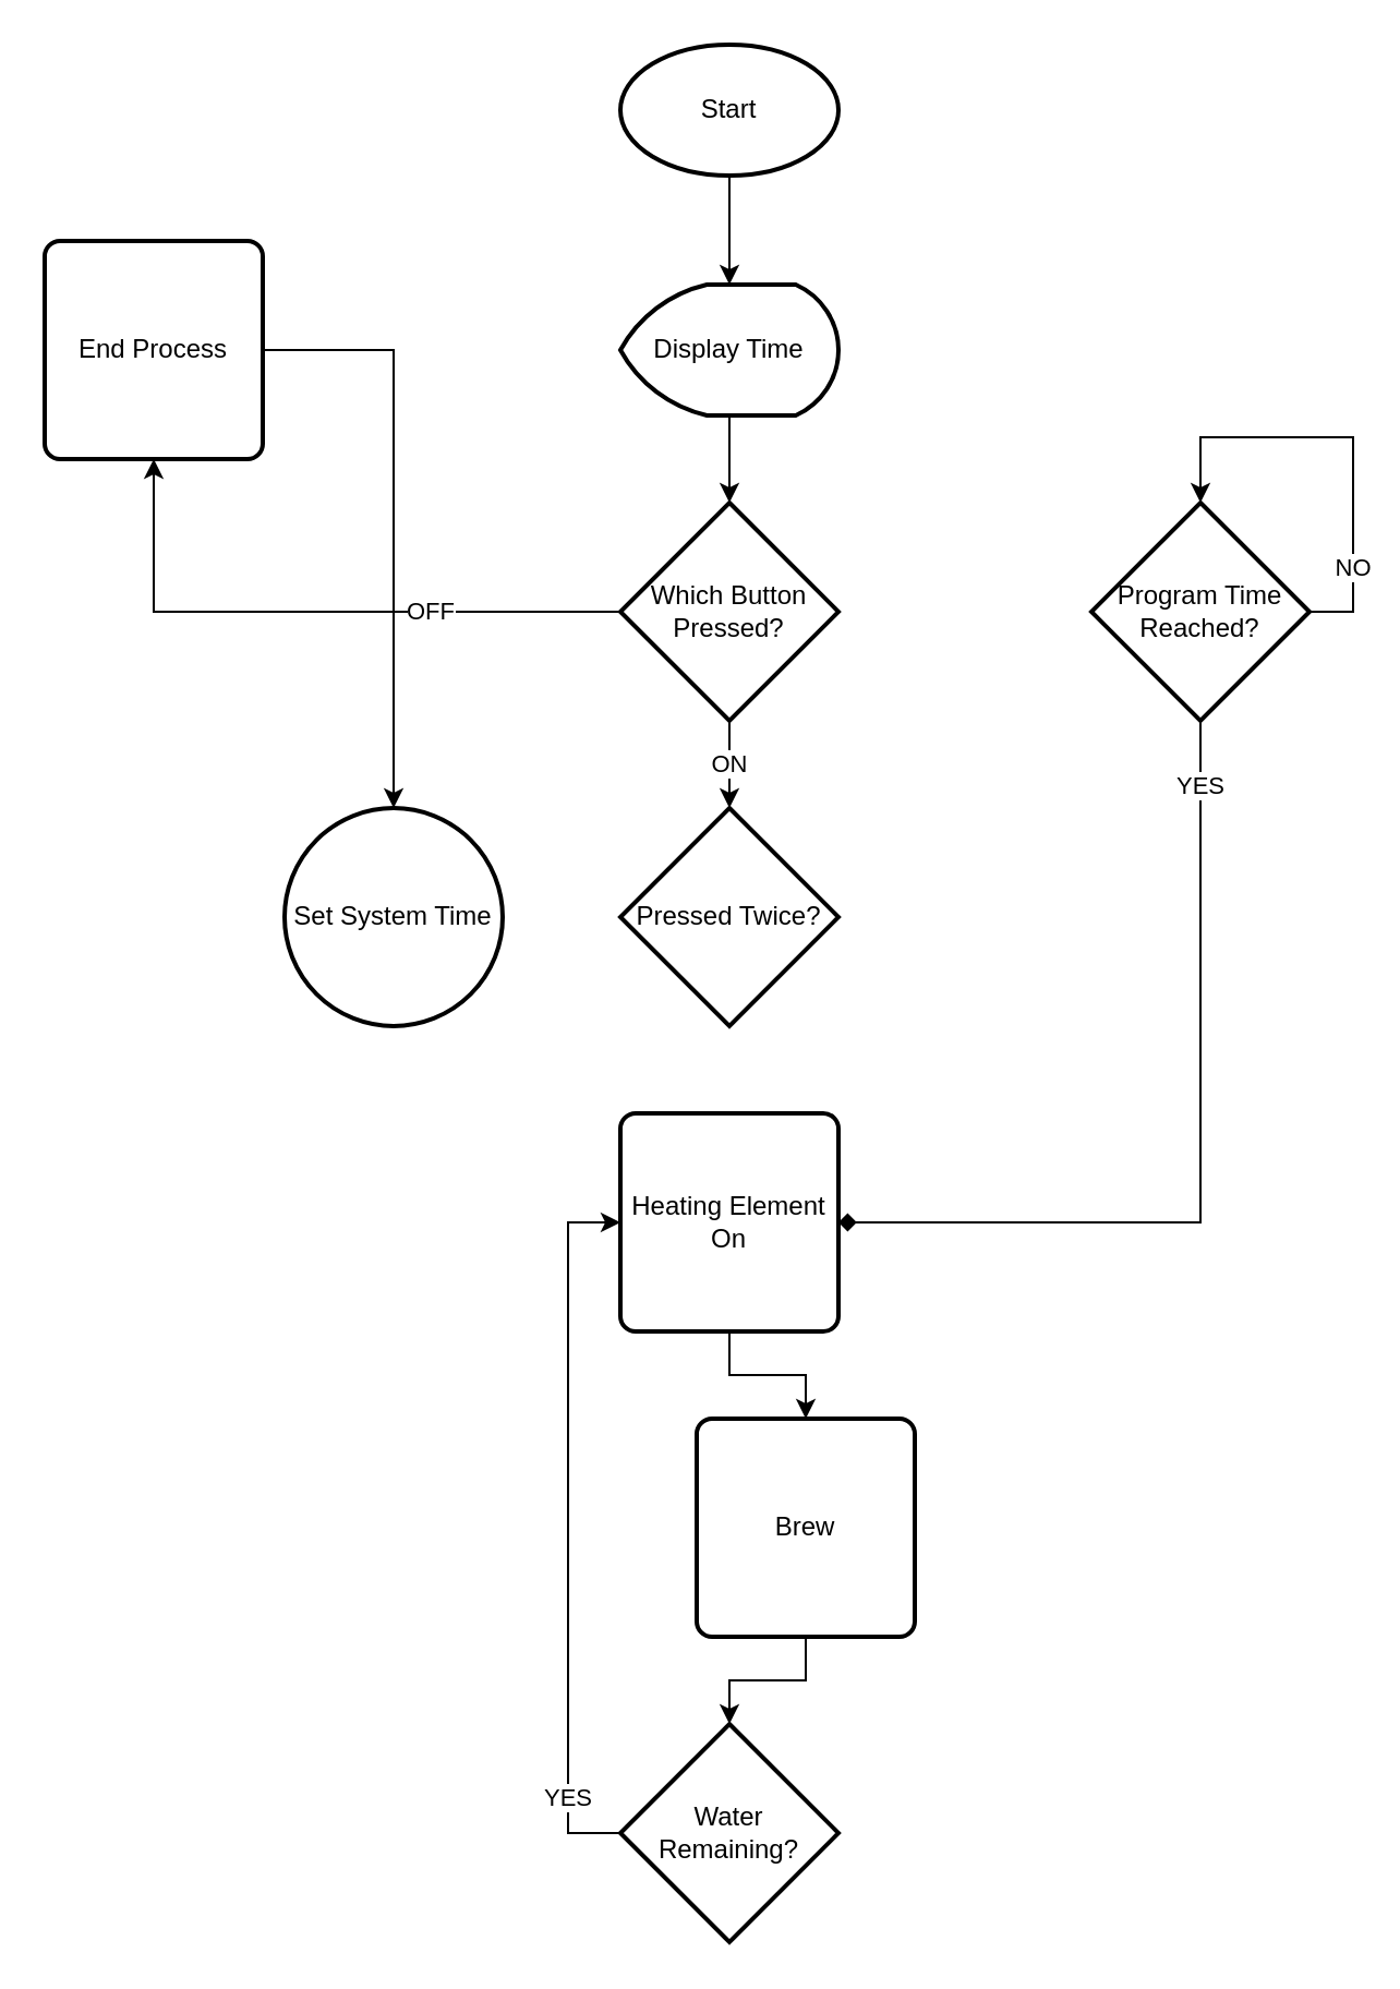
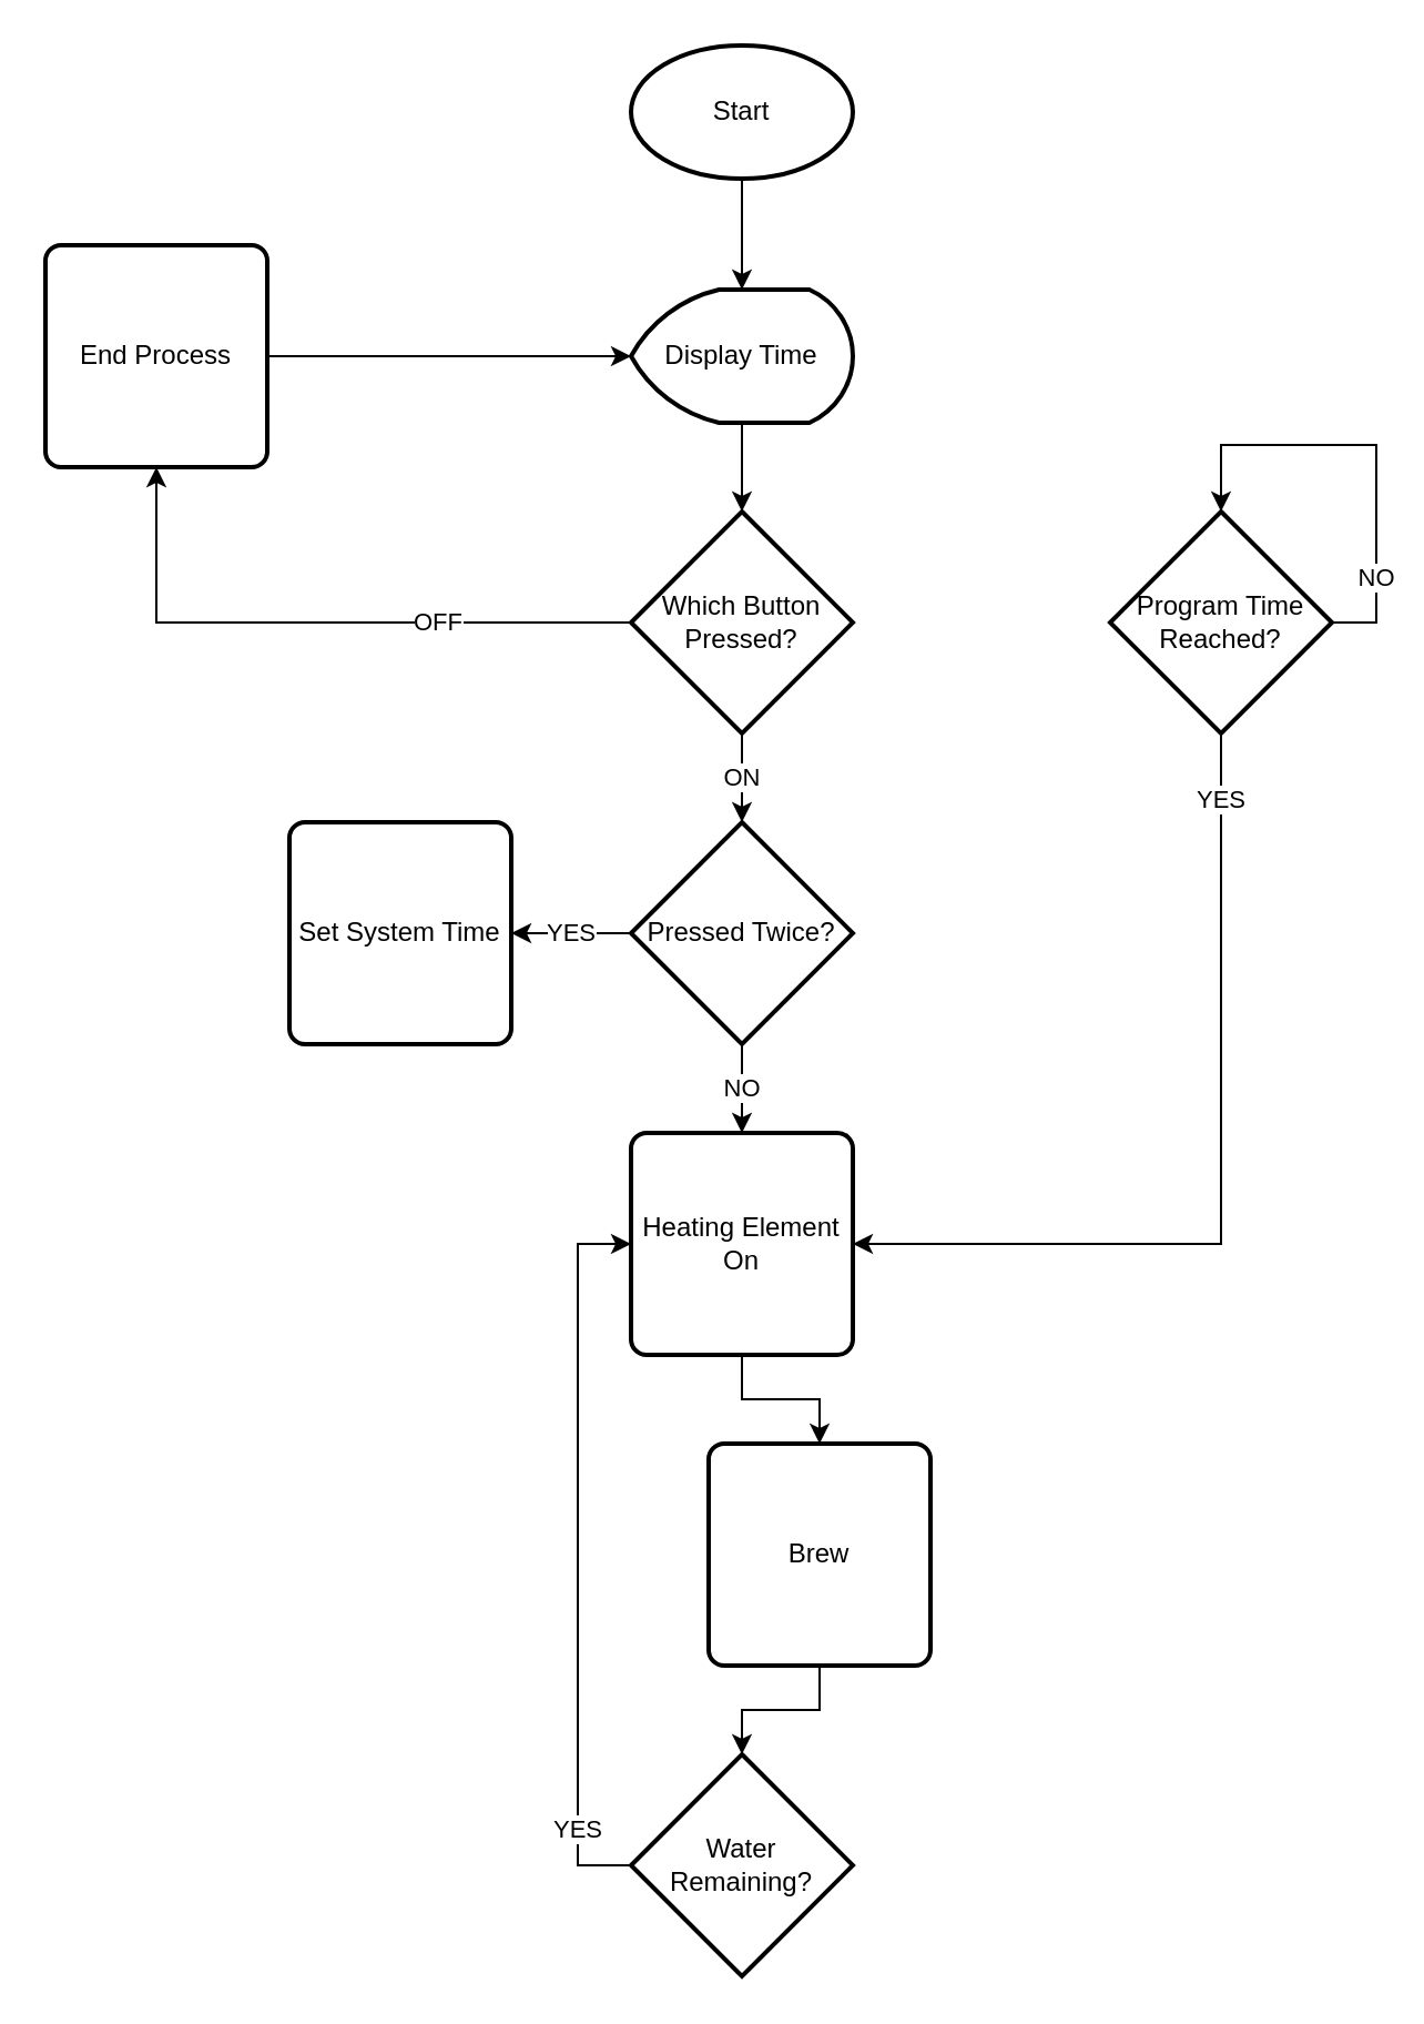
- <mxCell id="10" value="" style="edgeStyle=orthogonalEdgeStyle;rounded=0;orthogonalLoop=1;jettySize=auto;html=1;" edge="1" parent="1" source="11" target="18"><mxGeometry relative="1" as="geometry" /></mxCell>
+ <mxCell id="10" value="" style="edgeStyle=orthogonalEdgeStyle;rounded=0;orthogonalLoop=1;jettySize=auto;html=1;" edge="1" parent="1" source="11" target="13"><mxGeometry relative="1" as="geometry" /></mxCell>
- <mxCell id="18" value="Set System Time" style="ellipse;whiteSpace=wrap;html=1;absoluteArcSize=1;arcSize=14;strokeWidth=2;" vertex="1" parent="1"><mxGeometry x="130" y="370" width="100" height="100" as="geometry" /></mxCell>
+ <mxCell id="18" value="Set System Time" style="rounded=1;whiteSpace=wrap;html=1;absoluteArcSize=1;arcSize=14;strokeWidth=2;" vertex="1" parent="1"><mxGeometry x="130" y="370" width="100" height="100" as="geometry" /></mxCell>
+ <mxCell id="8" value="YES" style="edgeStyle=orthogonalEdgeStyle;rounded=0;orthogonalLoop=1;jettySize=auto;html=1;" edge="1" parent="1" source="9" target="18"><mxGeometry relative="1" as="geometry" /></mxCell>
+ <mxCell id="7" value="NO" style="edgeStyle=orthogonalEdgeStyle;rounded=0;orthogonalLoop=1;jettySize=auto;html=1;" edge="1" parent="1" source="9" target="15"><mxGeometry relative="1" as="geometry" /></mxCell>
- <mxCell id="21" value="YES" style="edgeStyle=orthogonalEdgeStyle;rounded=0;orthogonalLoop=1;jettySize=auto;html=1;entryX=1;entryY=0.5;entryDx=0;entryDy=0;endArrow=diamond;" edge="1" parent="1" source="23" target="15"><mxGeometry x="-0.849" relative="1" as="geometry"><mxPoint x="550" y="410" as="targetPoint" /><Array as="points"><mxPoint x="550" y="560" /></Array><mxPoint as="offset" /></mxGeometry></mxCell>
+ <mxCell id="21" value="YES" style="edgeStyle=orthogonalEdgeStyle;rounded=0;orthogonalLoop=1;jettySize=auto;html=1;entryX=1;entryY=0.5;entryDx=0;entryDy=0;" edge="1" parent="1" source="23" target="15"><mxGeometry x="-0.849" relative="1" as="geometry"><mxPoint x="550" y="410" as="targetPoint" /><Array as="points"><mxPoint x="550" y="560" /></Array><mxPoint as="offset" /></mxGeometry></mxCell>
